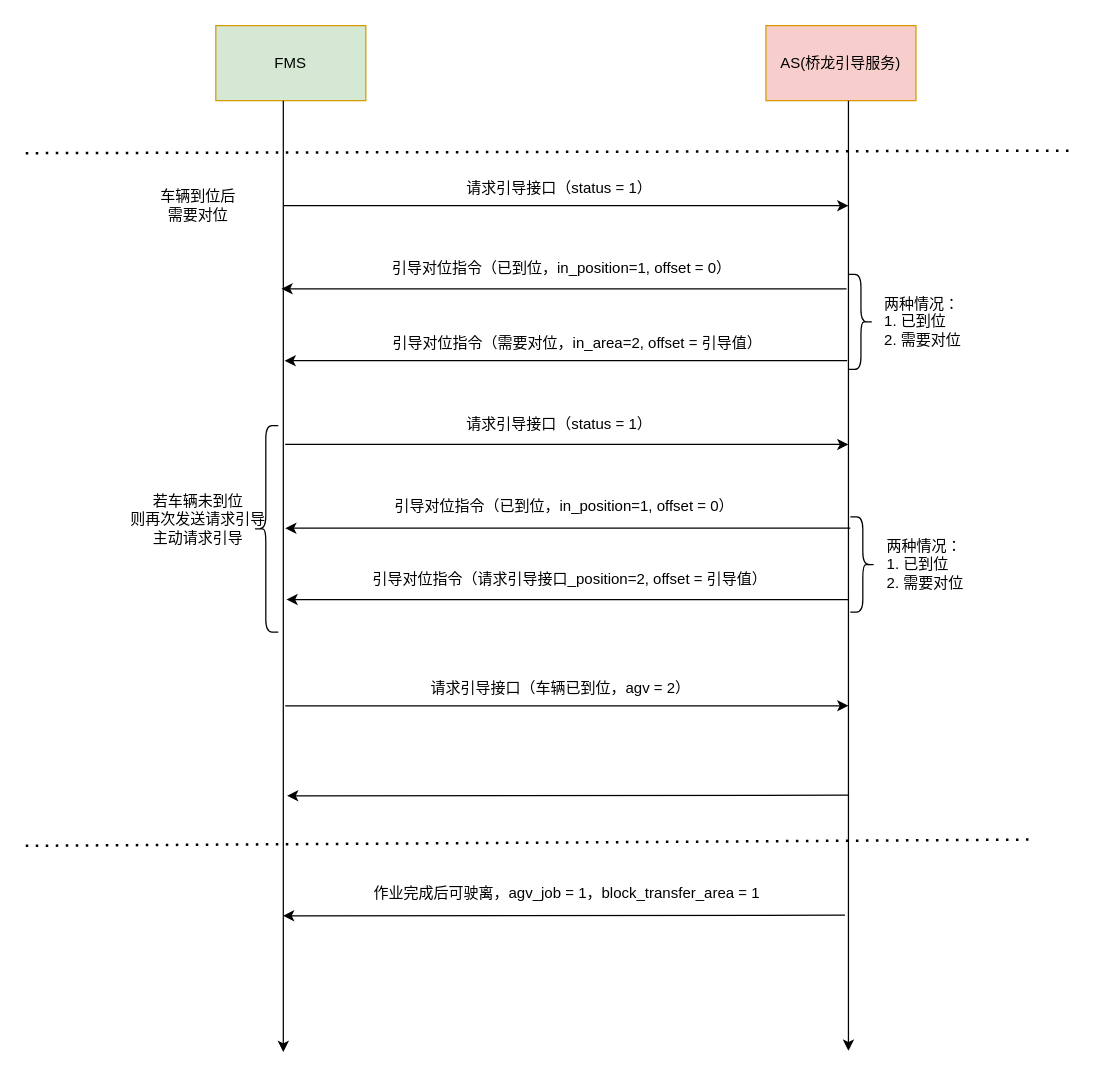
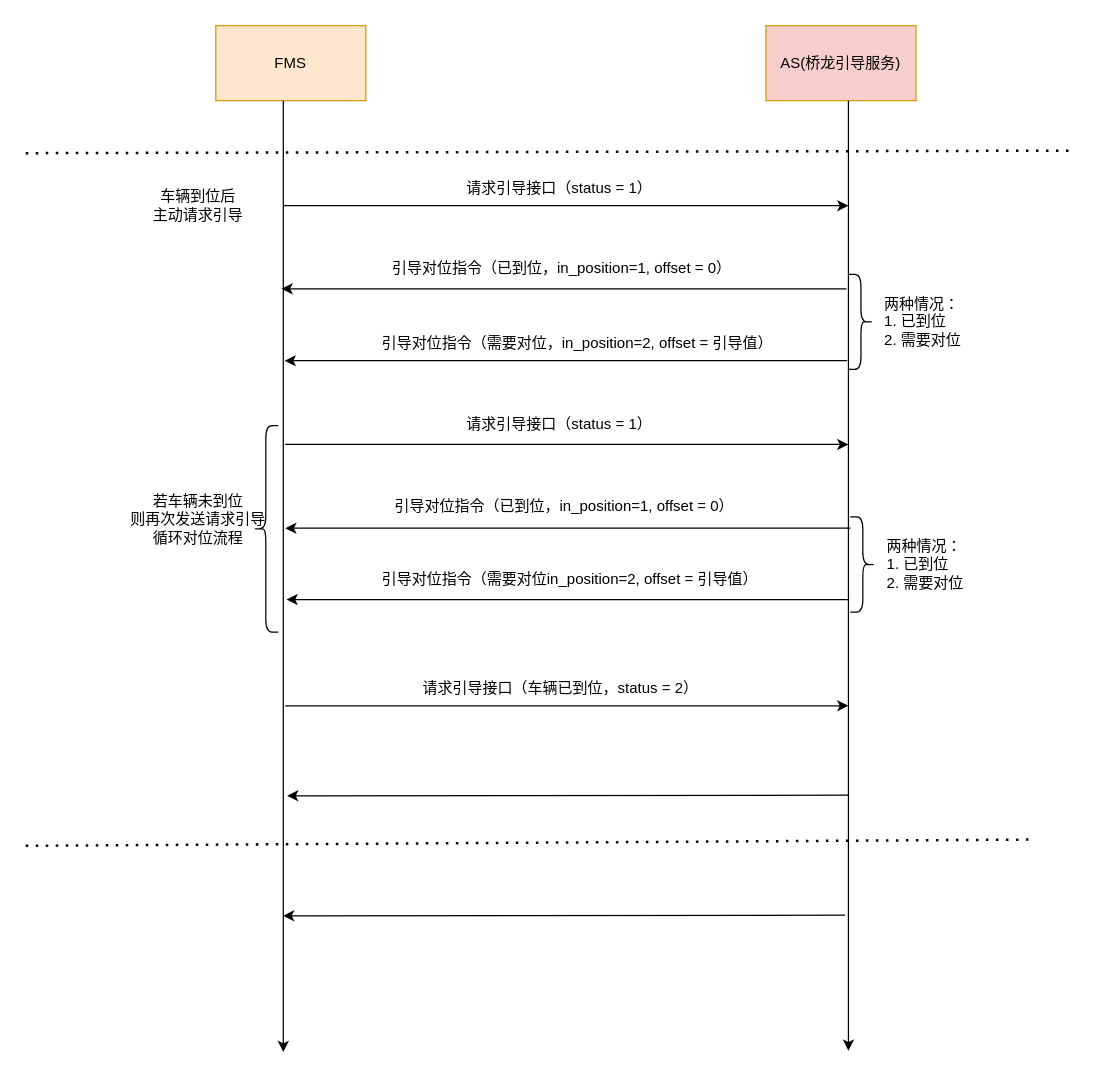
- <mxCell id="2" value="FMS" style="rounded=0;whiteSpace=wrap;html=1;fillColor=#d5e8d4;strokeColor=#d79b00;" vertex="1" parent="1"><mxGeometry x="172" y="20" width="120" height="60" as="geometry" /></mxCell>
+ <mxCell id="2" value="FMS" style="rounded=0;whiteSpace=wrap;html=1;fillColor=#ffe6cc;strokeColor=#d79b00;" vertex="1" parent="1"><mxGeometry x="172" y="20" width="120" height="60" as="geometry" /></mxCell>
- <mxCell id="7" value="车辆到位后&lt;br&gt;需要对位" style="text;strokeColor=none;align=center;fillColor=none;html=1;verticalAlign=middle;whiteSpace=wrap;rounded=0;" vertex="1" parent="1"><mxGeometry x="83" y="154" width="150" height="20" as="geometry" /></mxCell>
+ <mxCell id="7" value="车辆到位后&lt;br&gt;主动请求引导" style="text;strokeColor=none;align=center;fillColor=none;html=1;verticalAlign=middle;whiteSpace=wrap;rounded=0;" vertex="1" parent="1"><mxGeometry x="83" y="154" width="150" height="20" as="geometry" /></mxCell>
- <mxCell id="12" value="引导对位指令（需要对位，in_area=2, offset = 引导值）" style="text;strokeColor=none;align=center;fillColor=none;html=1;verticalAlign=middle;whiteSpace=wrap;rounded=0;" vertex="1" parent="1"><mxGeometry x="237" y="263.5" width="449" height="20" as="geometry" /></mxCell>
+ <mxCell id="12" value="引导对位指令（需要对位，in_position=2, offset = 引导值）" style="text;strokeColor=none;align=center;fillColor=none;html=1;verticalAlign=middle;whiteSpace=wrap;rounded=0;" vertex="1" parent="1"><mxGeometry x="237" y="263.5" width="449" height="20" as="geometry" /></mxCell>
- <mxCell id="23" value="若车辆未到位&lt;br&gt;则再次发送请求引导&lt;br&gt;主动请求引导" style="text;strokeColor=none;align=center;fillColor=none;html=1;verticalAlign=middle;whiteSpace=wrap;rounded=0;" vertex="1" parent="1"><mxGeometry x="83" y="404.5" width="150" height="20" as="geometry" /></mxCell>
+ <mxCell id="23" value="若车辆未到位&lt;br&gt;则再次发送请求引导&lt;br&gt;循环对位流程" style="text;strokeColor=none;align=center;fillColor=none;html=1;verticalAlign=middle;whiteSpace=wrap;rounded=0;" vertex="1" parent="1"><mxGeometry x="83" y="404.5" width="150" height="20" as="geometry" /></mxCell>
- <mxCell id="19" value="引导对位指令（请求引导接口_position=2, offset = 引导值）" style="text;strokeColor=none;align=center;fillColor=none;html=1;verticalAlign=middle;whiteSpace=wrap;rounded=0;" vertex="1" parent="1"><mxGeometry x="230.5" y="453" width="449" height="20" as="geometry" /></mxCell>
+ <mxCell id="19" value="引导对位指令（需要对位in_position=2, offset = 引导值）" style="text;strokeColor=none;align=center;fillColor=none;html=1;verticalAlign=middle;whiteSpace=wrap;rounded=0;" vertex="1" parent="1"><mxGeometry x="230.5" y="453" width="449" height="20" as="geometry" /></mxCell>
- <mxCell id="25" value="请求引导接口（车辆已到位，agv = 2）" style="text;strokeColor=none;align=center;fillColor=none;html=1;verticalAlign=middle;whiteSpace=wrap;rounded=0;" vertex="1" parent="1"><mxGeometry x="282" y="540" width="331.5" height="20" as="geometry" /></mxCell>
+ <mxCell id="25" value="请求引导接口（车辆已到位，status = 2）" style="text;strokeColor=none;align=center;fillColor=none;html=1;verticalAlign=middle;whiteSpace=wrap;rounded=0;" vertex="1" parent="1"><mxGeometry x="282" y="540" width="331.5" height="20" as="geometry" /></mxCell>
- <mxCell id="29" value="作业完成后可驶离，agv_job = 1，block_transfer_area = 1" style="text;strokeColor=none;align=center;fillColor=none;html=1;verticalAlign=middle;whiteSpace=wrap;rounded=0;" vertex="1" parent="1"><mxGeometry x="284.38" y="704" width="338.25" height="20" as="geometry" /></mxCell>
